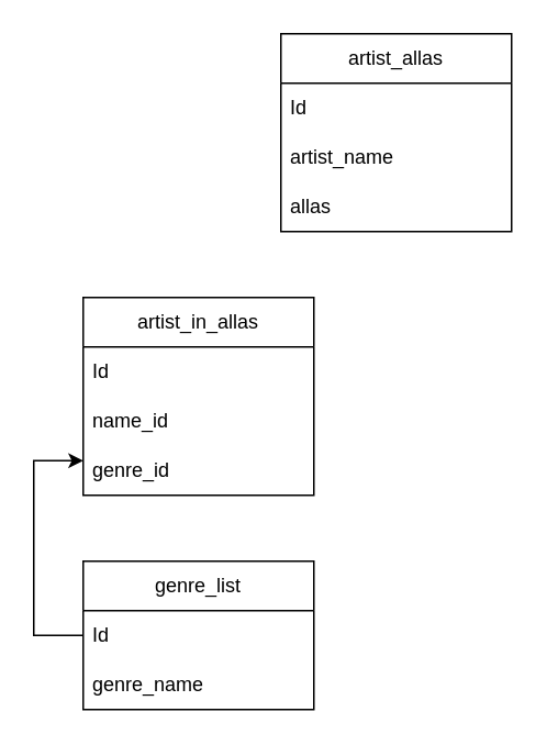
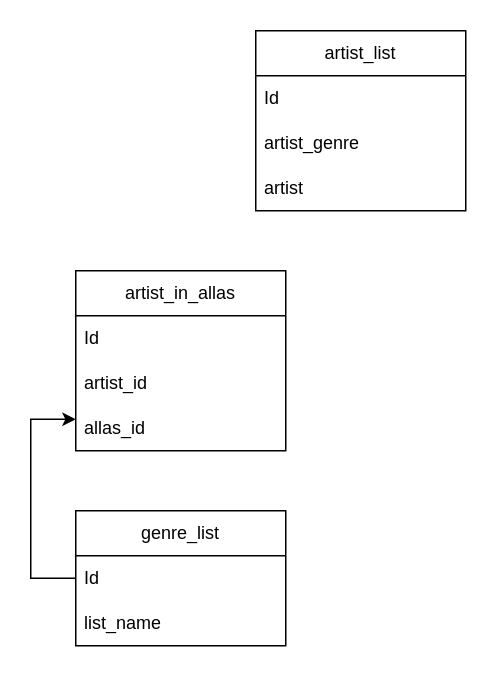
- <mxCell id="2" value="artist_allas" style="swimlane;fontStyle=0;childLayout=stackLayout;horizontal=1;startSize=30;horizontalStack=0;resizeParent=1;resizeParentMax=0;resizeLast=0;collapsible=1;marginBottom=0;whiteSpace=wrap;html=1;" vertex="1" parent="1"><mxGeometry x="170" y="20" width="140" height="120" as="geometry" /></mxCell>
+ <mxCell id="2" value="artist_list" style="swimlane;fontStyle=0;childLayout=stackLayout;horizontal=1;startSize=30;horizontalStack=0;resizeParent=1;resizeParentMax=0;resizeLast=0;collapsible=1;marginBottom=0;whiteSpace=wrap;html=1;" vertex="1" parent="1"><mxGeometry x="170" y="20" width="140" height="120" as="geometry" /></mxCell>
- <mxCell id="4" value="artist_name" style="text;strokeColor=none;fillColor=none;align=left;verticalAlign=middle;spacingLeft=4;spacingRight=4;overflow=hidden;points=[[0,0.5],[1,0.5]];portConstraint=eastwest;rotatable=0;whiteSpace=wrap;html=1;" vertex="1" parent="2"><mxGeometry y="60" width="140" height="30" as="geometry" /></mxCell>
+ <mxCell id="4" value="artist_genre" style="text;strokeColor=none;fillColor=none;align=left;verticalAlign=middle;spacingLeft=4;spacingRight=4;overflow=hidden;points=[[0,0.5],[1,0.5]];portConstraint=eastwest;rotatable=0;whiteSpace=wrap;html=1;" vertex="1" parent="2"><mxGeometry y="60" width="140" height="30" as="geometry" /></mxCell>
- <mxCell id="5" value="allas" style="text;strokeColor=none;fillColor=none;align=left;verticalAlign=middle;spacingLeft=4;spacingRight=4;overflow=hidden;points=[[0,0.5],[1,0.5]];portConstraint=eastwest;rotatable=0;whiteSpace=wrap;html=1;" vertex="1" parent="2"><mxGeometry y="90" width="140" height="30" as="geometry" /></mxCell>
+ <mxCell id="5" value="artist" style="text;strokeColor=none;fillColor=none;align=left;verticalAlign=middle;spacingLeft=4;spacingRight=4;overflow=hidden;points=[[0,0.5],[1,0.5]];portConstraint=eastwest;rotatable=0;whiteSpace=wrap;html=1;" vertex="1" parent="2"><mxGeometry y="90" width="140" height="30" as="geometry" /></mxCell>
- <mxCell id="8" value="name_id" style="text;strokeColor=none;fillColor=none;align=left;verticalAlign=middle;spacingLeft=4;spacingRight=4;overflow=hidden;points=[[0,0.5],[1,0.5]];portConstraint=eastwest;rotatable=0;whiteSpace=wrap;html=1;" vertex="1" parent="6"><mxGeometry y="60" width="140" height="30" as="geometry" /></mxCell>
+ <mxCell id="8" value="artist_id" style="text;strokeColor=none;fillColor=none;align=left;verticalAlign=middle;spacingLeft=4;spacingRight=4;overflow=hidden;points=[[0,0.5],[1,0.5]];portConstraint=eastwest;rotatable=0;whiteSpace=wrap;html=1;" vertex="1" parent="6"><mxGeometry y="60" width="140" height="30" as="geometry" /></mxCell>
- <mxCell id="9" value="genre_id" style="text;strokeColor=none;fillColor=none;align=left;verticalAlign=middle;spacingLeft=4;spacingRight=4;overflow=hidden;points=[[0,0.5],[1,0.5]];portConstraint=eastwest;rotatable=0;whiteSpace=wrap;html=1;" vertex="1" parent="6"><mxGeometry y="90" width="140" height="30" as="geometry" /></mxCell>
+ <mxCell id="9" value="allas_id" style="text;strokeColor=none;fillColor=none;align=left;verticalAlign=middle;spacingLeft=4;spacingRight=4;overflow=hidden;points=[[0,0.5],[1,0.5]];portConstraint=eastwest;rotatable=0;whiteSpace=wrap;html=1;" vertex="1" parent="6"><mxGeometry y="90" width="140" height="30" as="geometry" /></mxCell>
- <mxCell id="12" value="genre_name" style="text;strokeColor=none;fillColor=none;align=left;verticalAlign=middle;spacingLeft=4;spacingRight=4;overflow=hidden;points=[[0,0.5],[1,0.5]];portConstraint=eastwest;rotatable=0;whiteSpace=wrap;html=1;" vertex="1" parent="10"><mxGeometry y="60" width="140" height="30" as="geometry" /></mxCell>
+ <mxCell id="12" value="list_name" style="text;strokeColor=none;fillColor=none;align=left;verticalAlign=middle;spacingLeft=4;spacingRight=4;overflow=hidden;points=[[0,0.5],[1,0.5]];portConstraint=eastwest;rotatable=0;whiteSpace=wrap;html=1;" vertex="1" parent="10"><mxGeometry y="60" width="140" height="30" as="geometry" /></mxCell>
